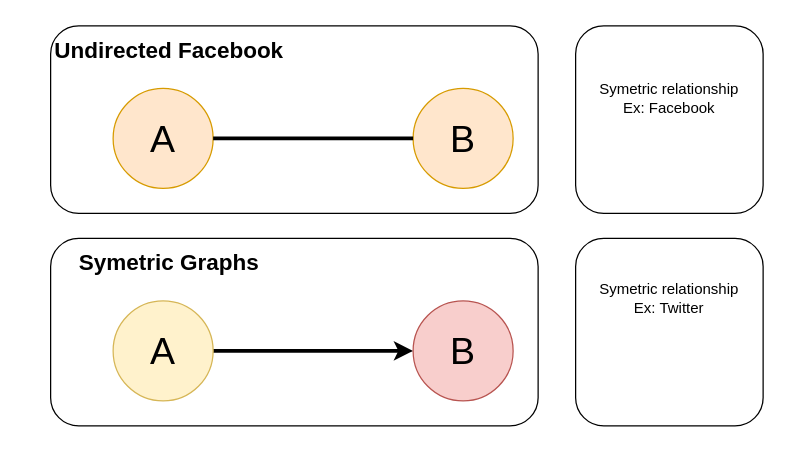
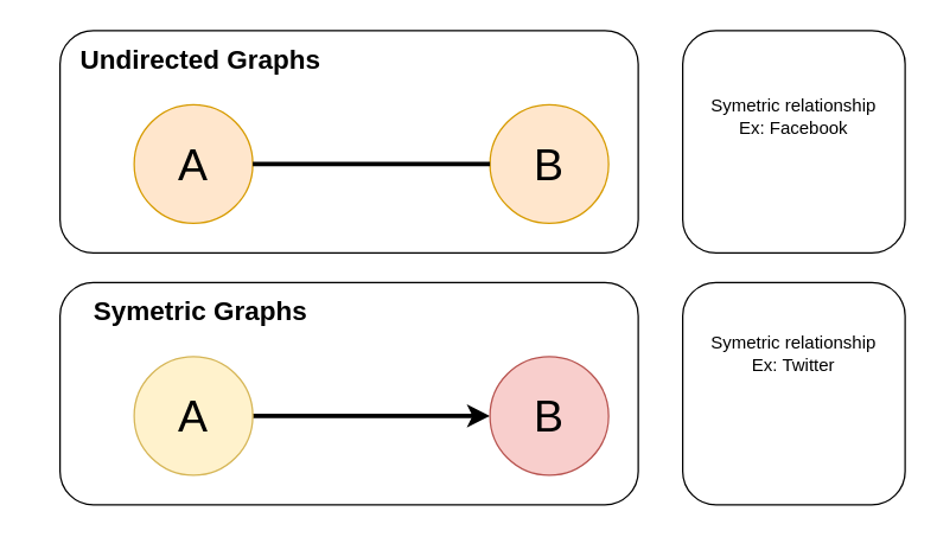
- <mxCell id="9" value="&lt;font style=&quot;font-size: 18px&quot;&gt;&lt;b&gt;Undirected Facebook&lt;/b&gt;&lt;/font&gt;" style="text;html=1;strokeColor=none;fillColor=none;align=center;verticalAlign=middle;whiteSpace=wrap;rounded=0;" parent="1" vertex="1"><mxGeometry x="20" y="30" width="230" height="20" as="geometry" /></mxCell>
+ <mxCell id="9" value="&lt;font style=&quot;font-size: 18px&quot;&gt;&lt;b&gt;Undirected Graphs&lt;/b&gt;&lt;/font&gt;" style="text;html=1;strokeColor=none;fillColor=none;align=center;verticalAlign=middle;whiteSpace=wrap;rounded=0;" parent="1" vertex="1"><mxGeometry x="20" y="30" width="230" height="20" as="geometry" /></mxCell>
